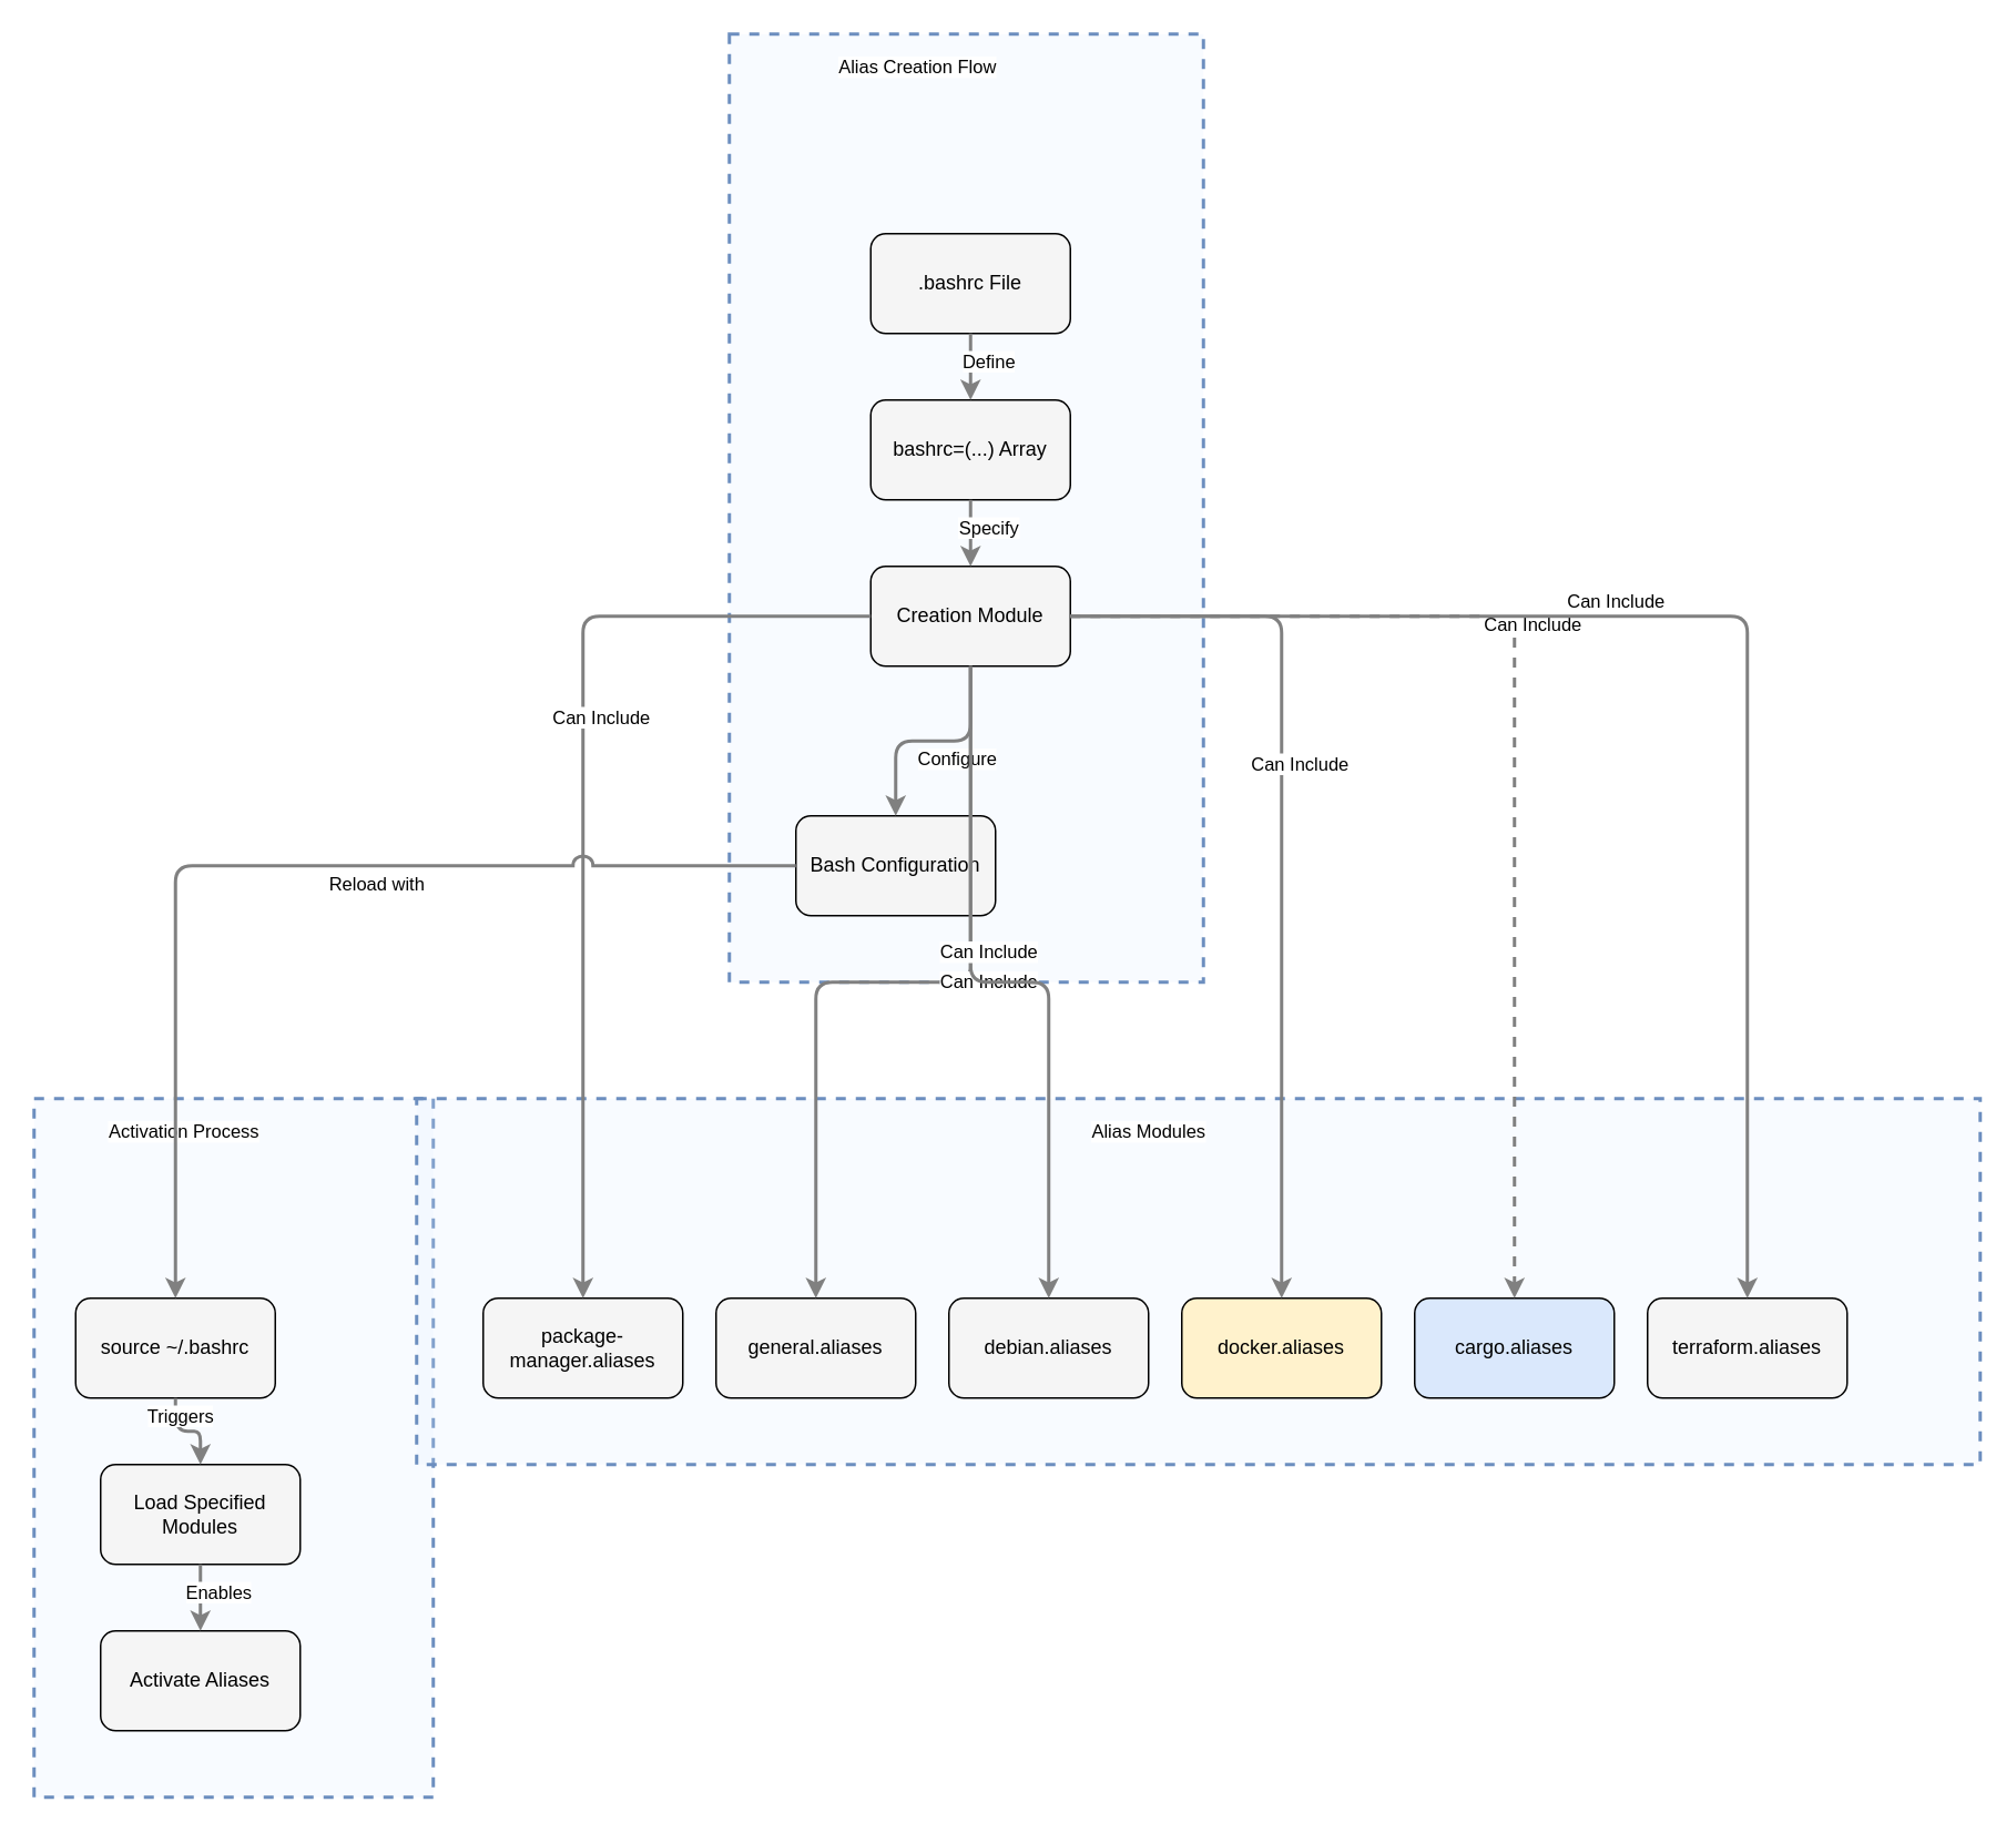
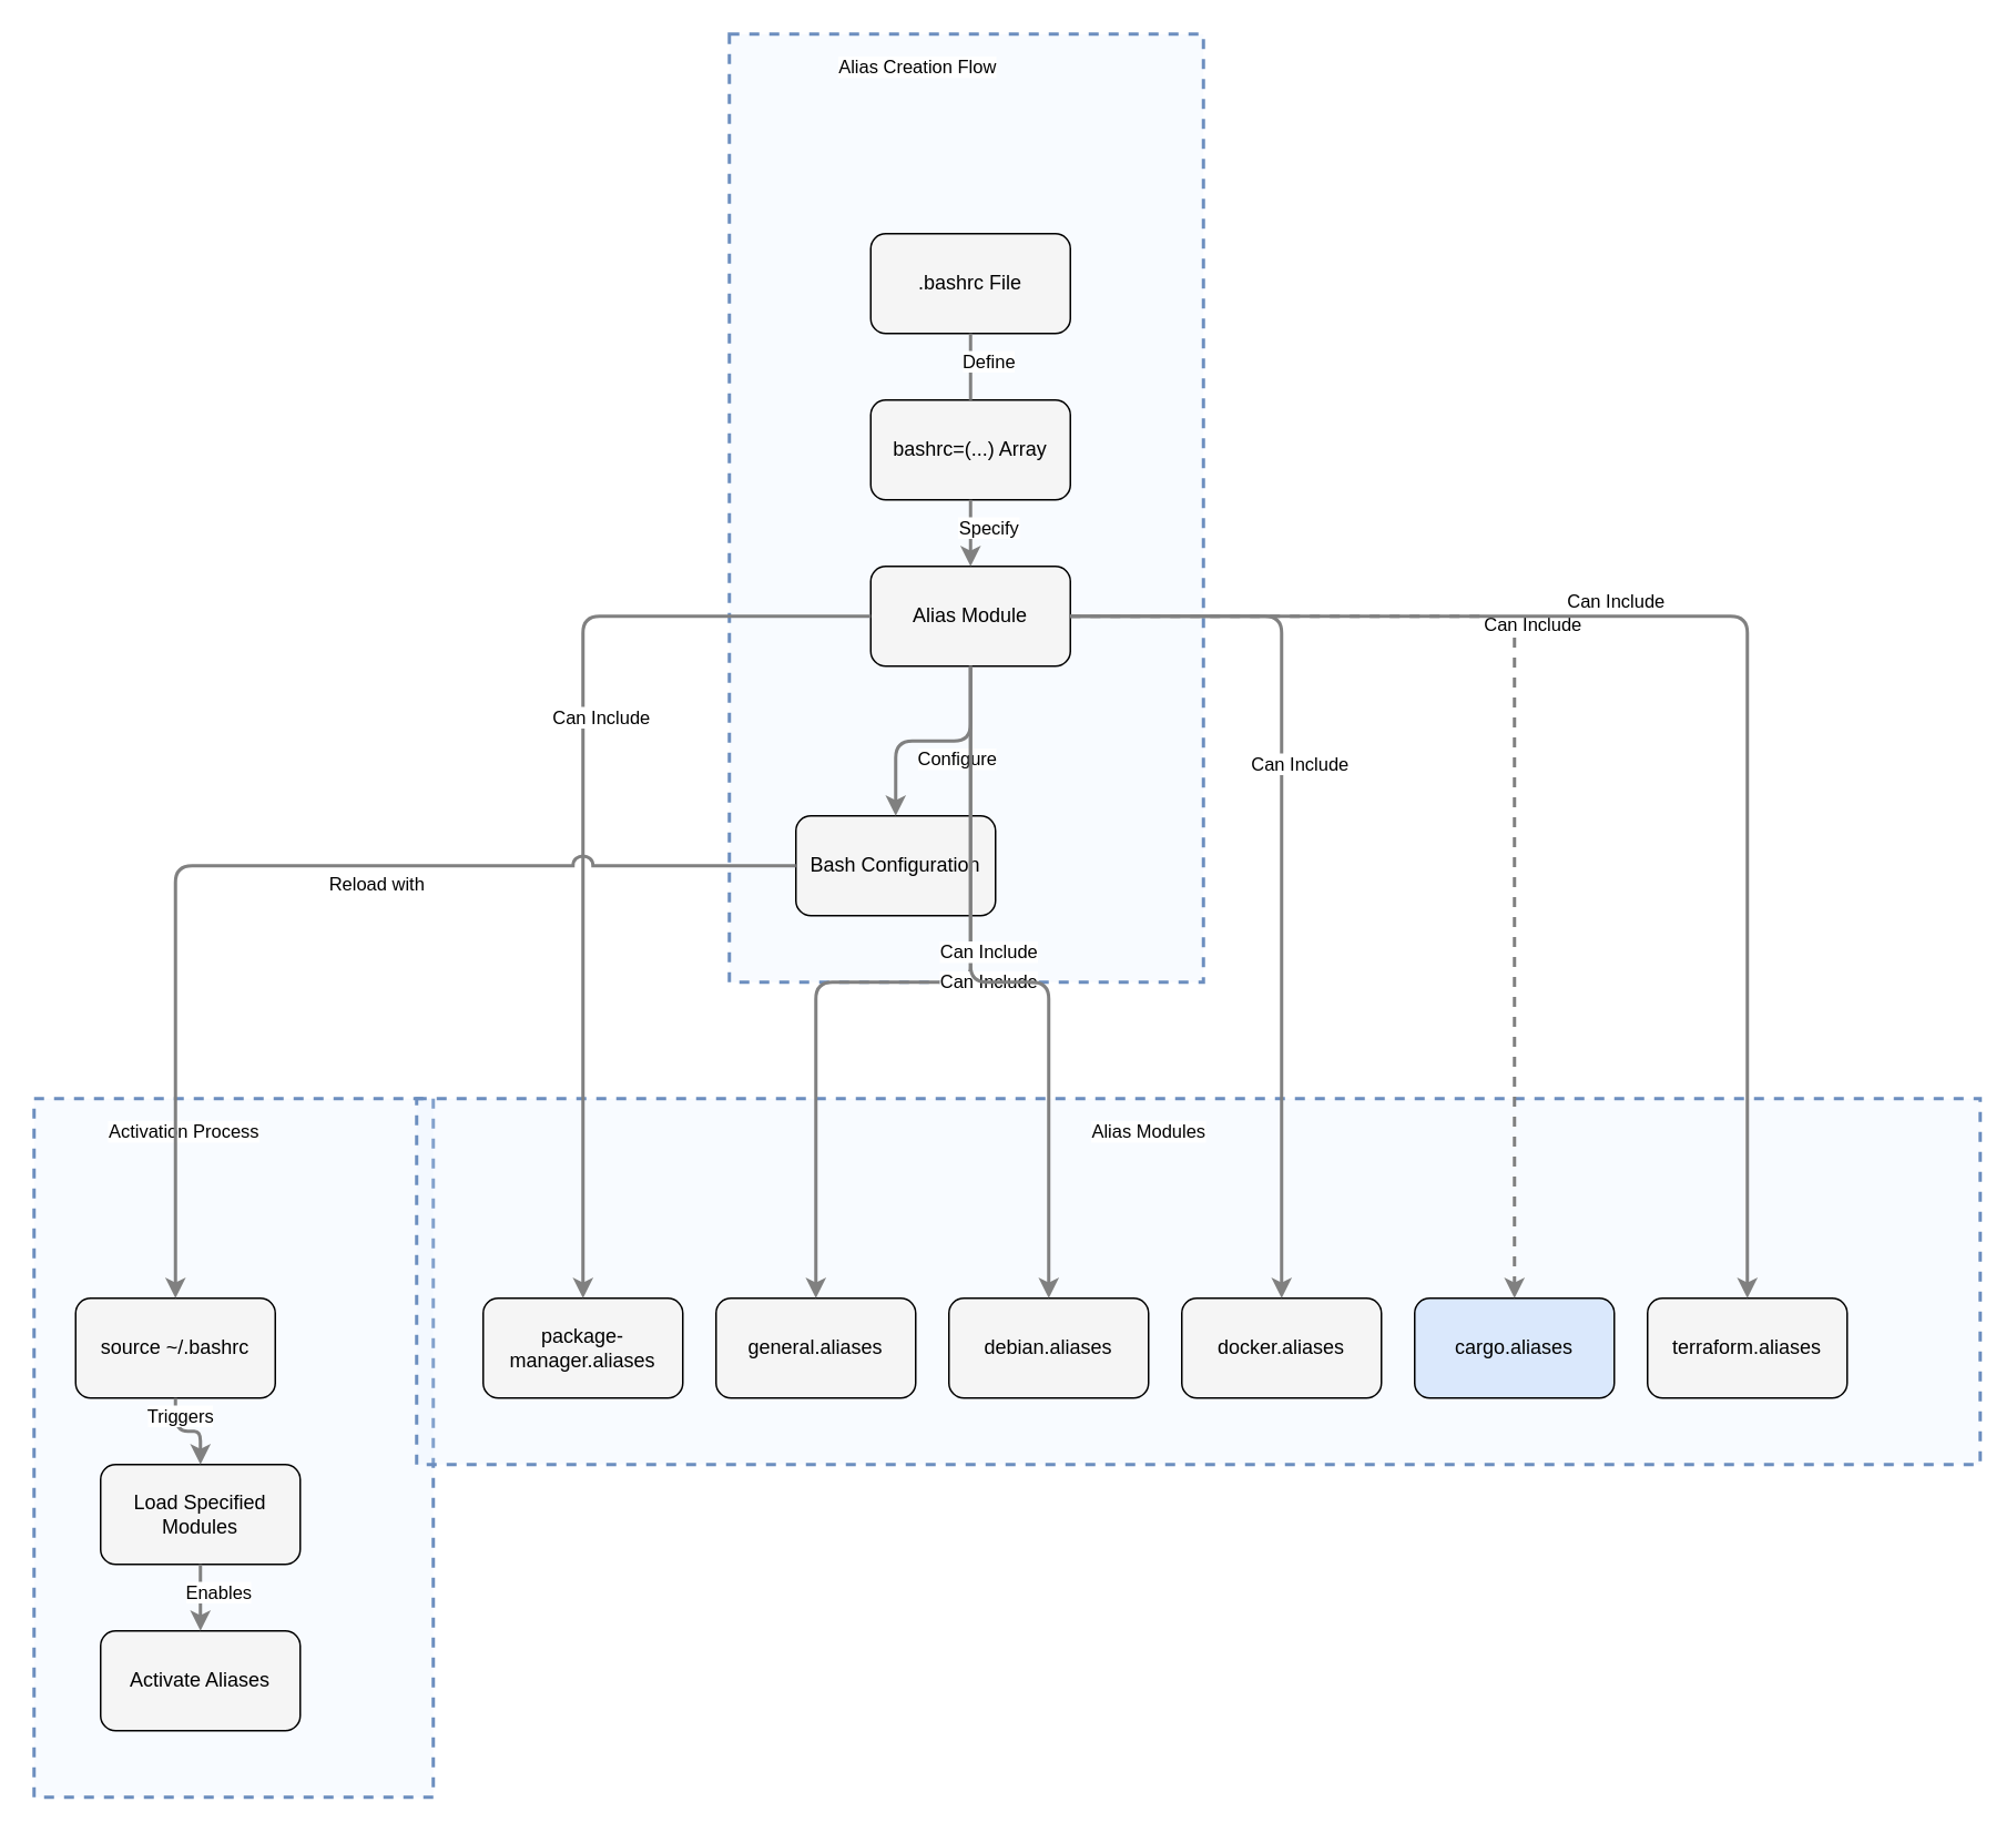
- <mxCell id="21" style="edgeStyle=orthogonalEdgeStyle;rounded=1;orthogonalLoop=1;jettySize=auto;html=1;strokeColor=#808080;strokeWidth=2;jumpStyle=arc;jumpSize=10;spacing=15;labelBackgroundColor=white;labelBorderColor=none" edge="1" parent="1" source="8" target="9"><mxGeometry relative="1" as="geometry" /></mxCell>
+ <mxCell id="21" style="edgeStyle=orthogonalEdgeStyle;rounded=1;orthogonalLoop=1;jettySize=auto;html=1;strokeColor=#808080;strokeWidth=2;jumpStyle=arc;jumpSize=10;spacing=15;labelBackgroundColor=white;labelBorderColor=none;endArrow=none;" edge="1" parent="1" source="8" target="9"><mxGeometry relative="1" as="geometry" /></mxCell>
- <mxCell id="10" value="Creation Module" style="rounded=1;whiteSpace=wrap;html=1;fillColor=#f5f5f5" vertex="1" parent="6"><mxGeometry x="85" y="320" width="120" height="60" as="geometry" /></mxCell>
+ <mxCell id="10" value="Alias Module" style="rounded=1;whiteSpace=wrap;html=1;fillColor=#f5f5f5" vertex="1" parent="6"><mxGeometry x="85" y="320" width="120" height="60" as="geometry" /></mxCell>
- <mxCell id="13" value="docker.aliases" style="rounded=1;whiteSpace=wrap;html=1;fillColor=#fff2cc;" vertex="1" parent="4"><mxGeometry x="460" y="120" width="120" height="60" as="geometry" /></mxCell>
+ <mxCell id="13" value="docker.aliases" style="rounded=1;whiteSpace=wrap;html=1;fillColor=#f5f5f5" vertex="1" parent="4"><mxGeometry x="460" y="120" width="120" height="60" as="geometry" /></mxCell>
